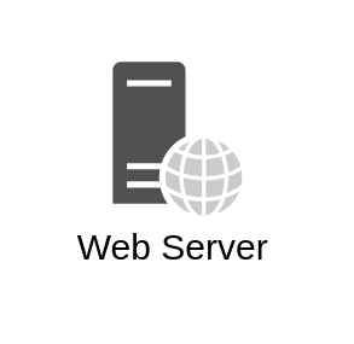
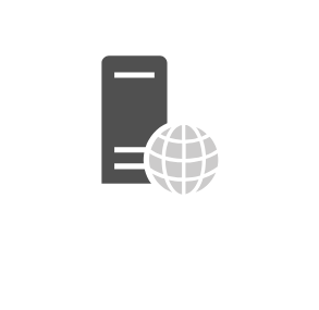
- <mxCell id="3" value="Web Server" style="text;html=1;strokeColor=none;fillColor=none;align=center;verticalAlign=middle;whiteSpace=wrap;rounded=0;" vertex="1" parent="2"><mxGeometry y="52" width="74.25" height="20" as="geometry" /></mxCell>
